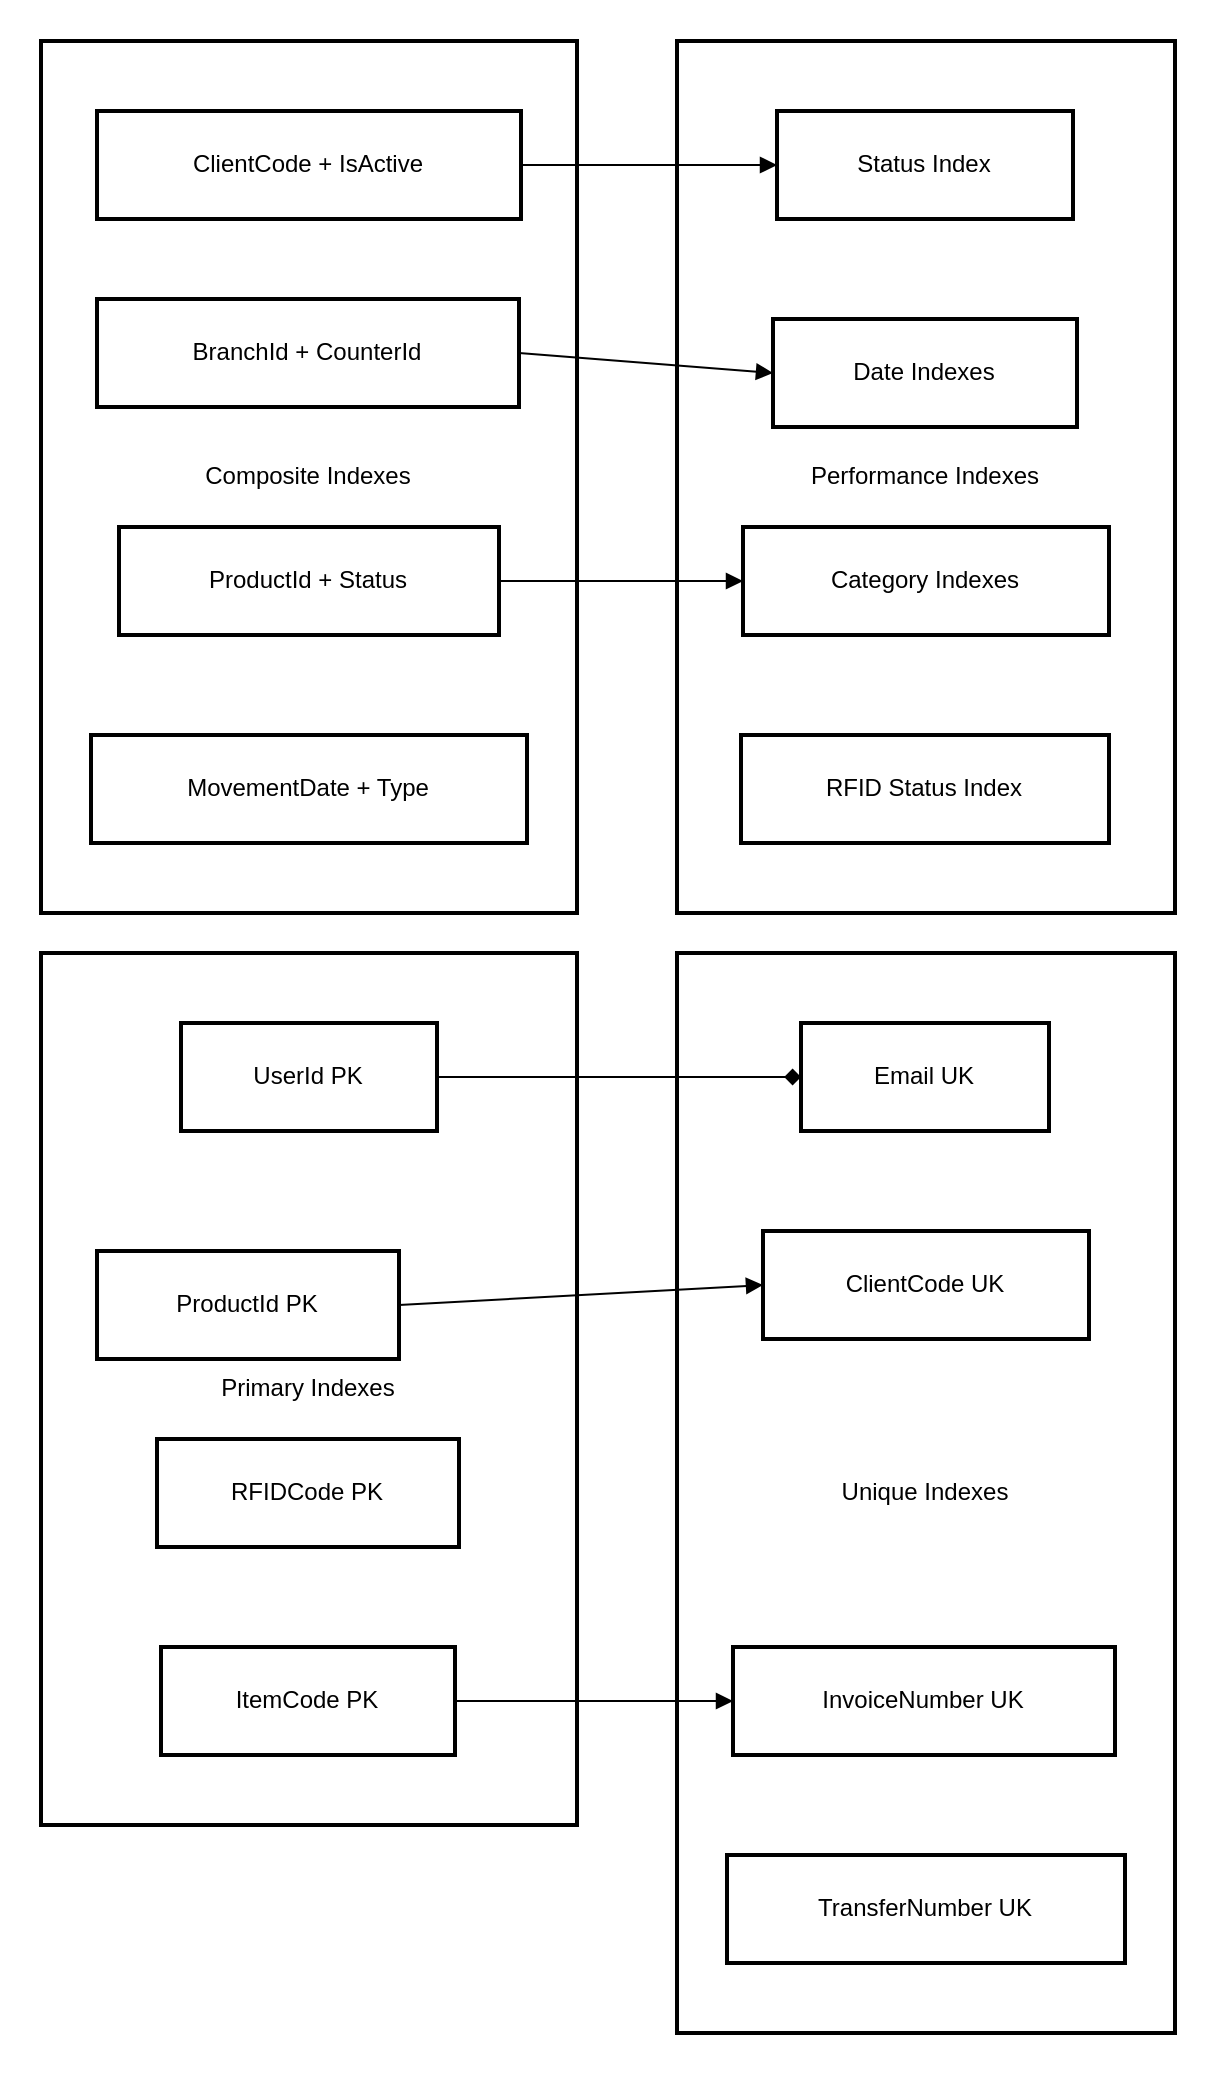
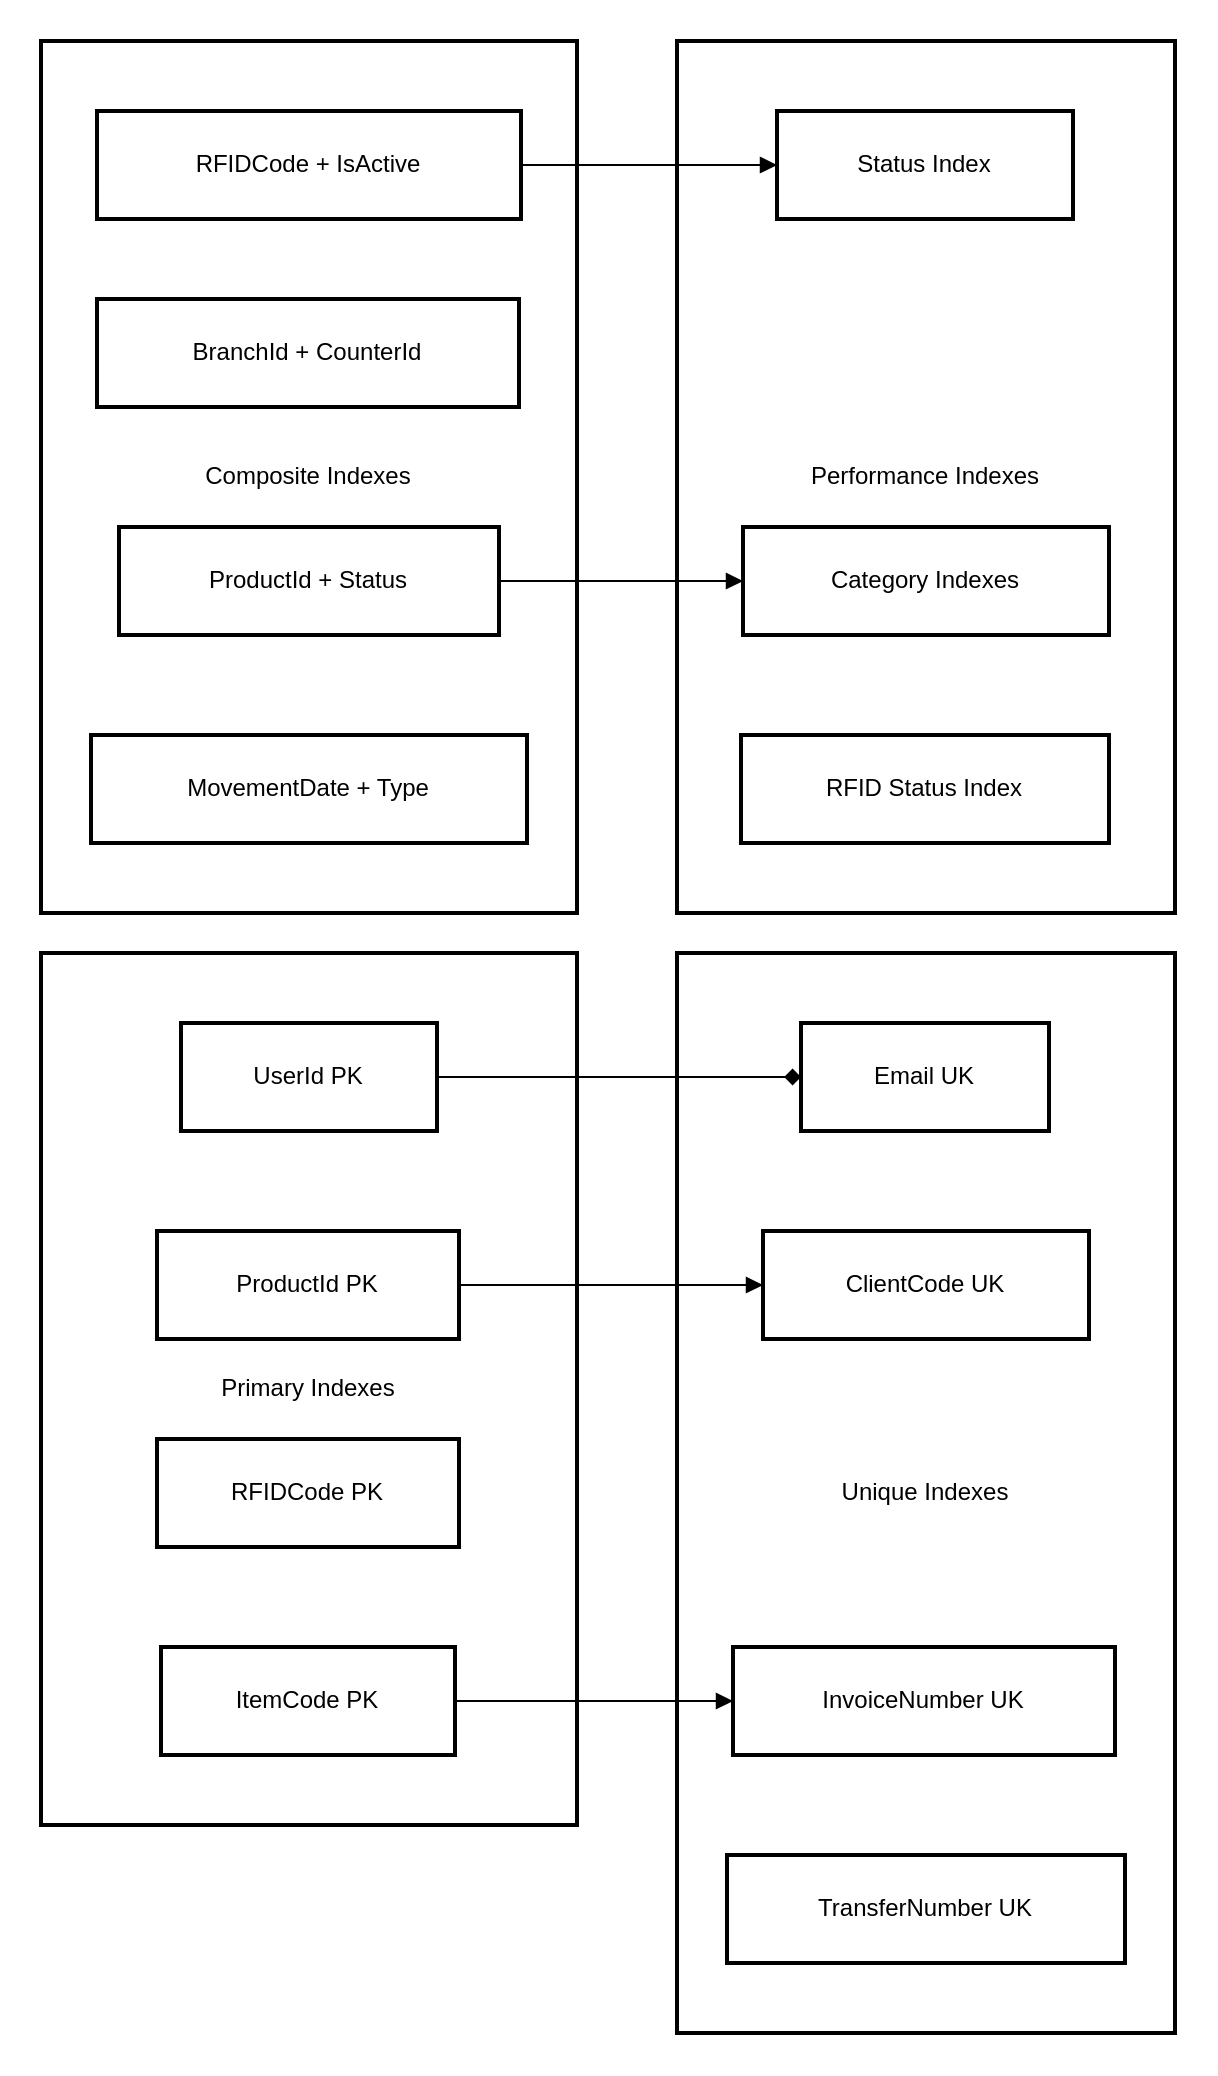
- <mxCell id="14" value="ClientCode + IsActive" style="whiteSpace=wrap;strokeWidth=2;" vertex="1" parent="1"><mxGeometry x="48" y="55" width="212" height="54" as="geometry" /></mxCell>
+ <mxCell id="14" value="RFIDCode + IsActive" style="whiteSpace=wrap;strokeWidth=2;" vertex="1" parent="1"><mxGeometry x="48" y="55" width="212" height="54" as="geometry" /></mxCell>
- <mxCell id="26" value="" style="curved=1;startArrow=none;endArrow=block;exitX=1;exitY=0.5;entryX=0;entryY=0.5;rounded=0;" edge="1" parent="1" source="15" target="19"><mxGeometry relative="1" as="geometry"><Array as="points" /></mxGeometry></mxCell>
- <mxCell id="19" value="Date Indexes" style="whiteSpace=wrap;strokeWidth=2;" vertex="1" parent="1"><mxGeometry x="386" y="159" width="152" height="54" as="geometry" /></mxCell>
- <mxCell id="7" value="ProductId PK" style="whiteSpace=wrap;strokeWidth=2;" vertex="1" parent="1"><mxGeometry x="48" y="625" width="151" height="54" as="geometry" /></mxCell>
+ <mxCell id="7" value="ProductId PK" style="whiteSpace=wrap;strokeWidth=2;" vertex="1" parent="1"><mxGeometry x="78" y="615" width="151" height="54" as="geometry" /></mxCell>
